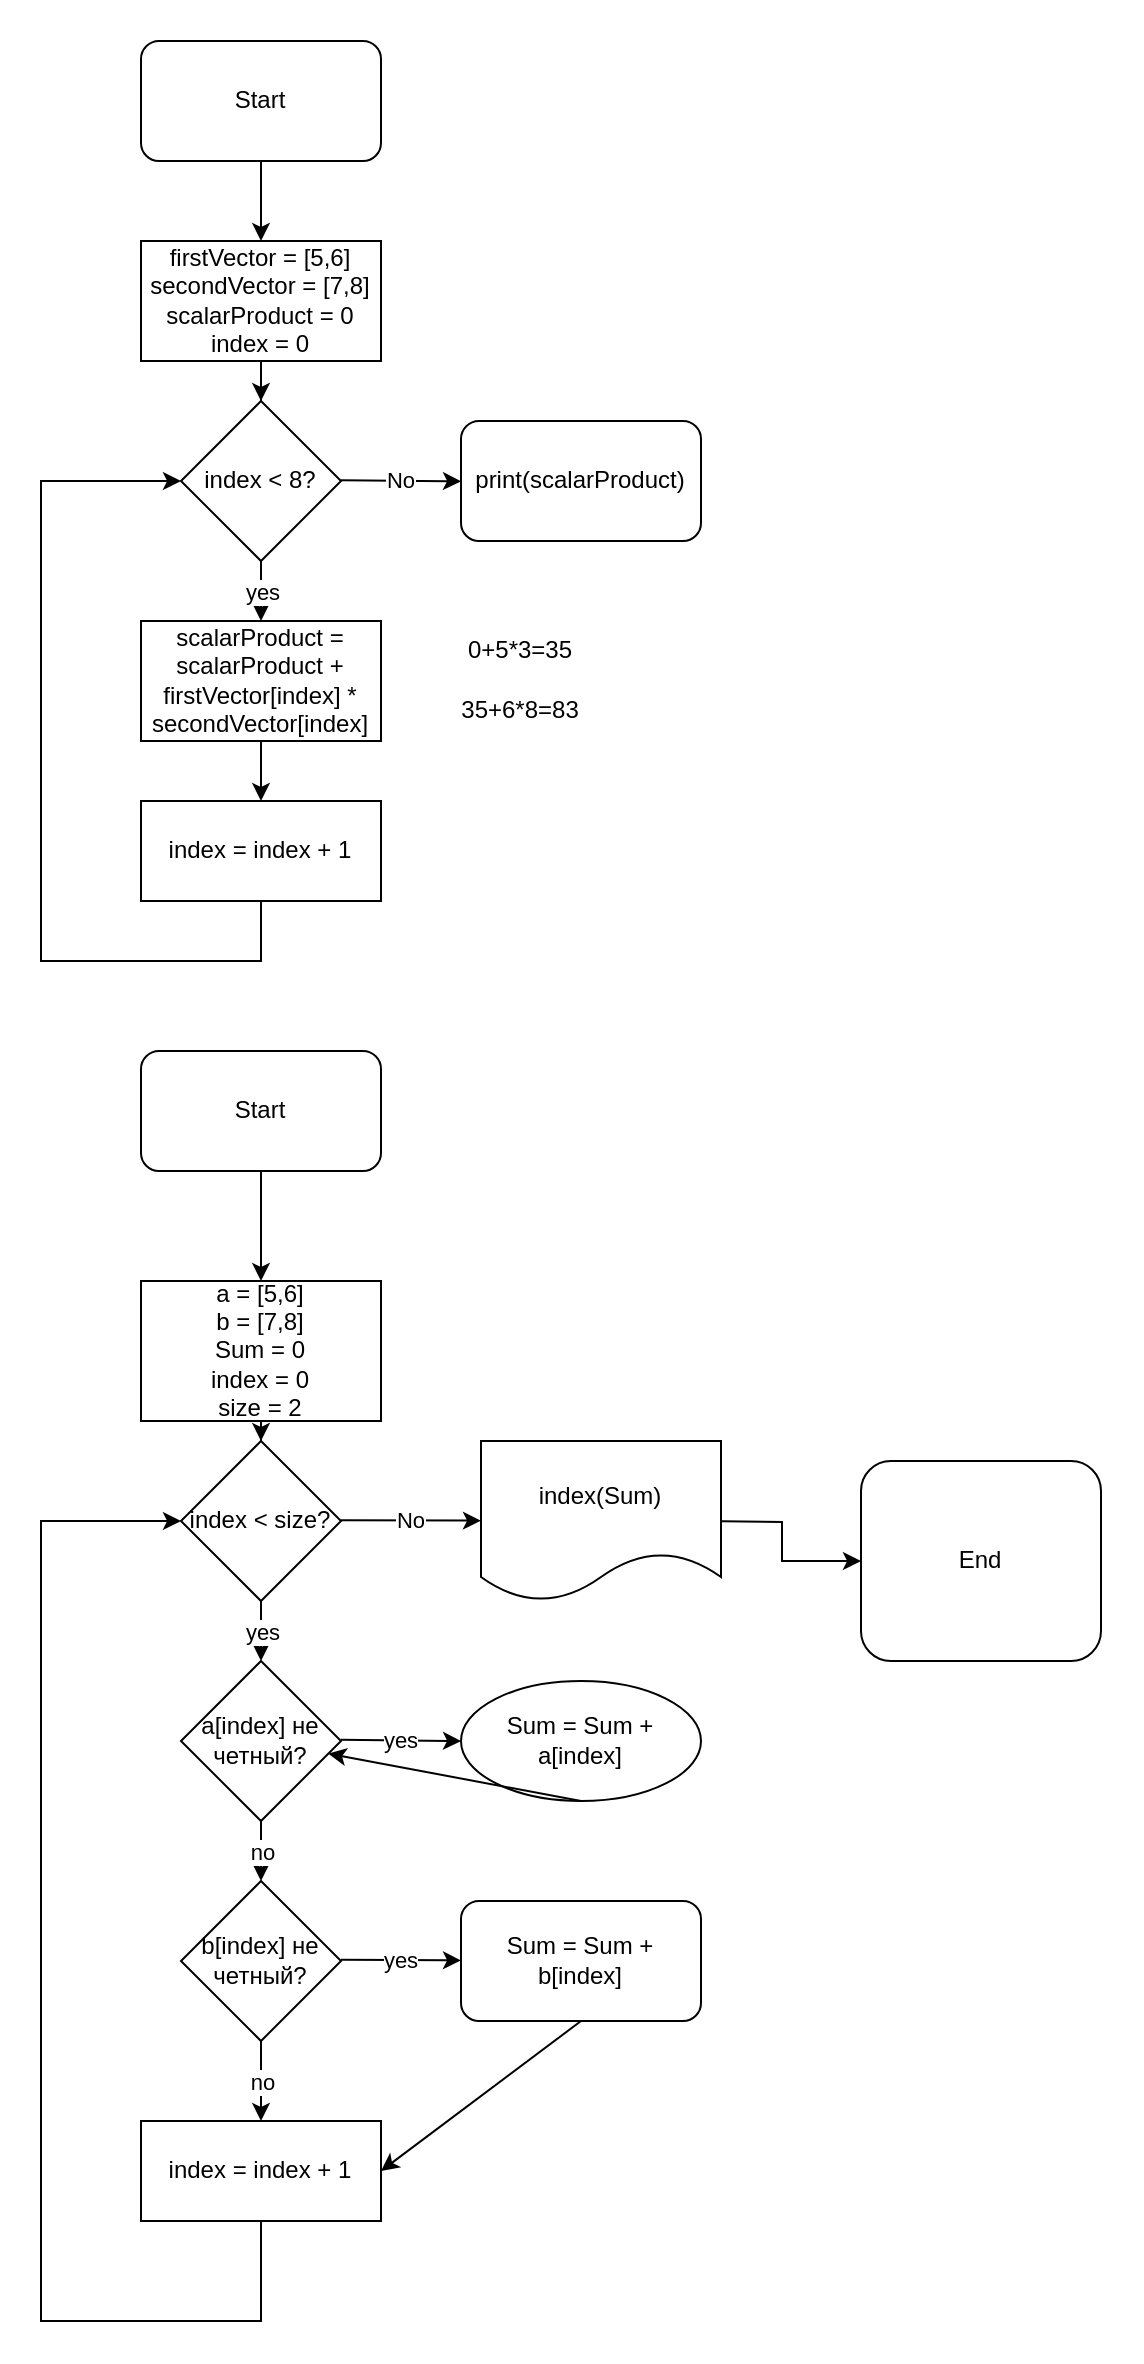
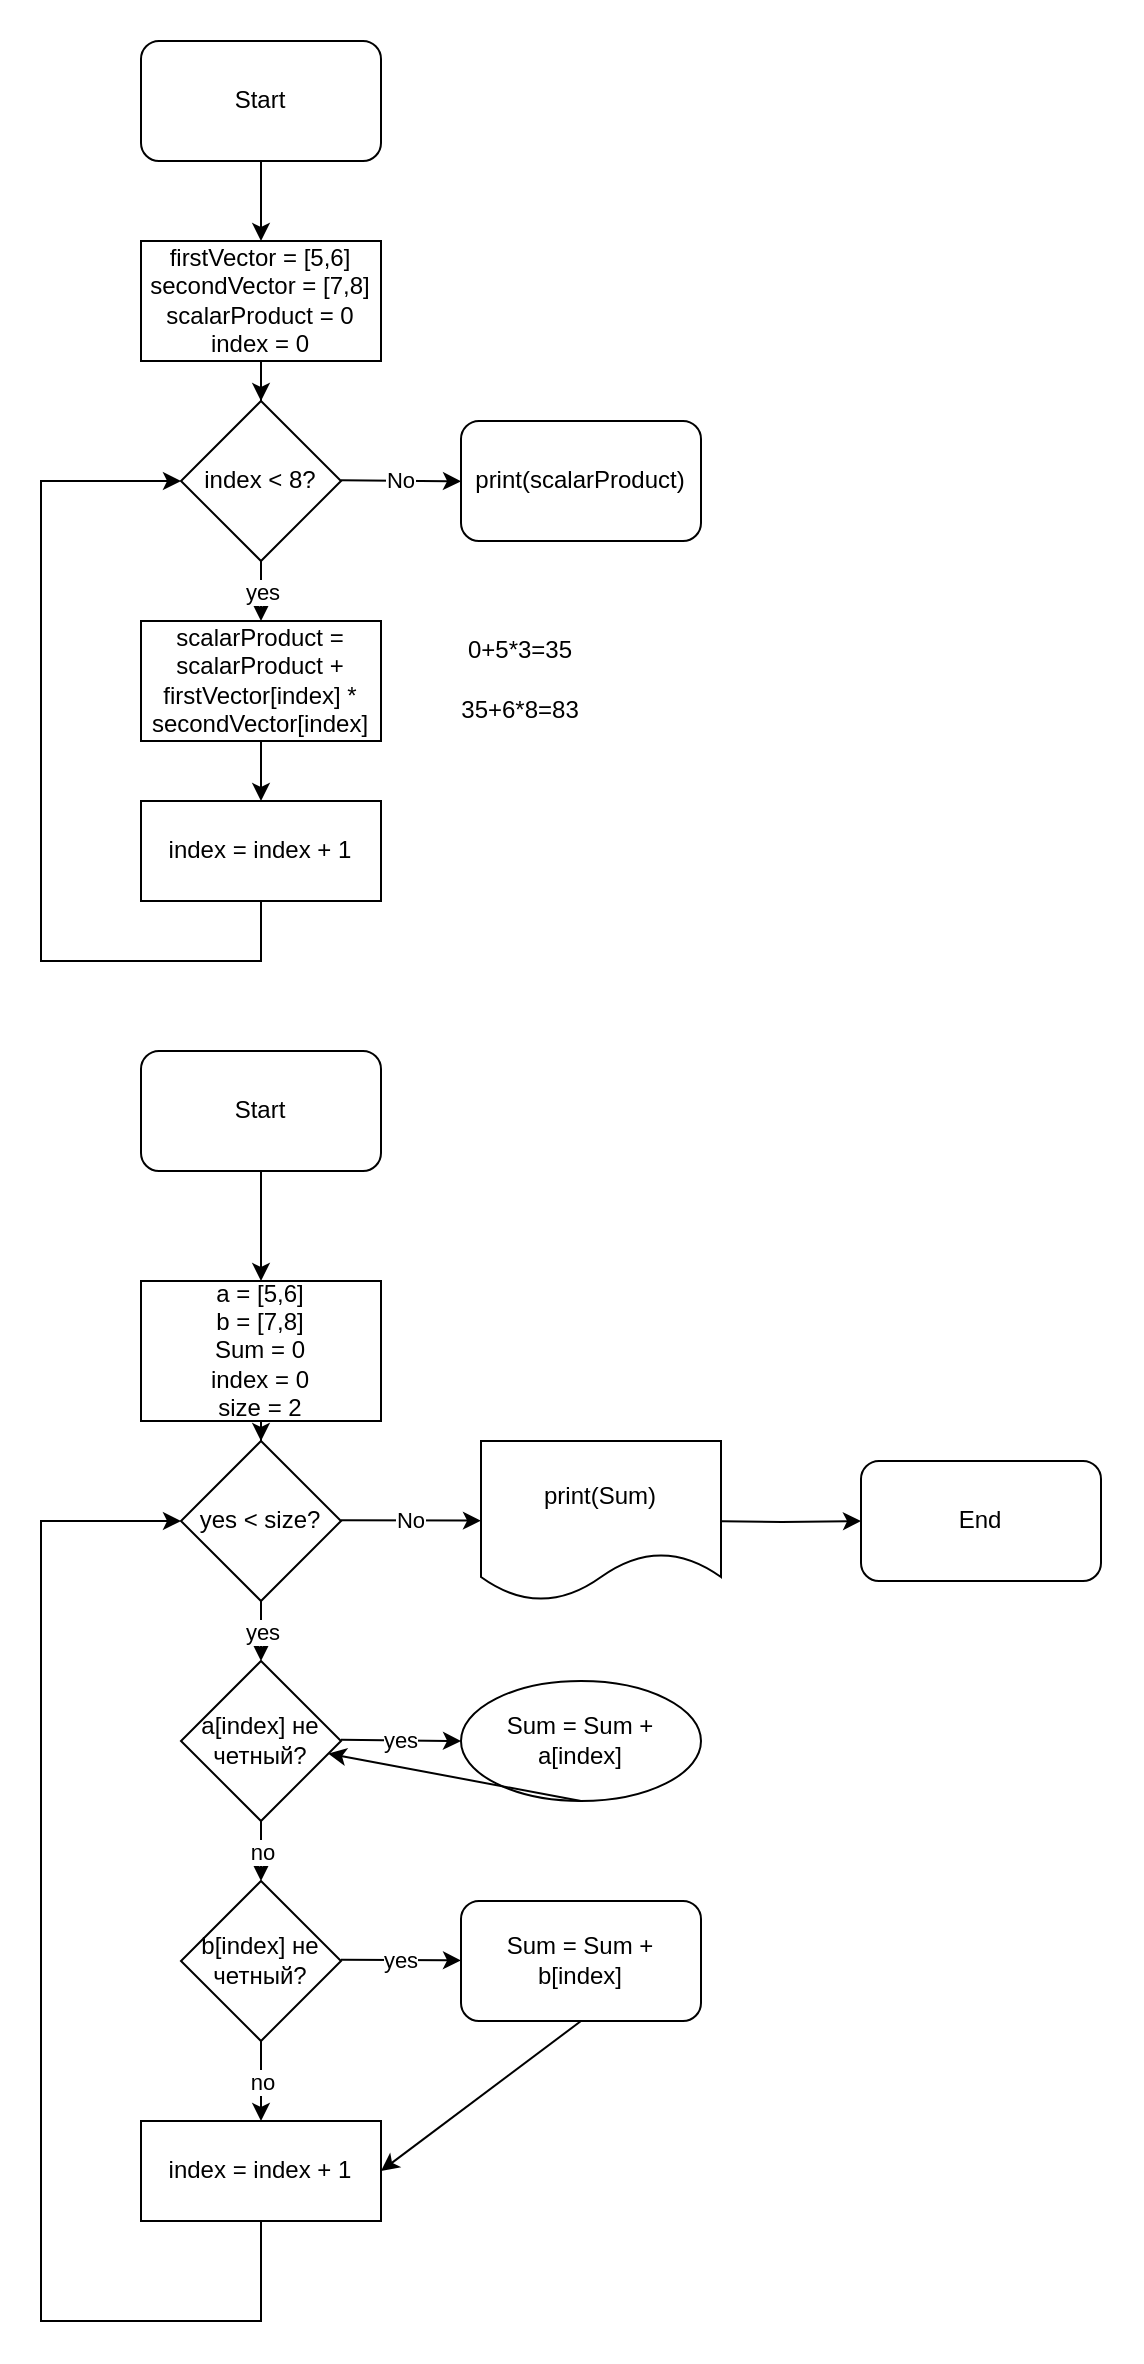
- <mxCell id="45" value="index(Sum)" style="shape=document;whiteSpace=wrap;html=1;boundedLbl=1;" vertex="1" parent="1"><mxGeometry x="240" y="720" width="120" height="80" as="geometry" /></mxCell>
+ <mxCell id="45" value="print(Sum)" style="shape=document;whiteSpace=wrap;html=1;boundedLbl=1;" vertex="1" parent="1"><mxGeometry x="240" y="720" width="120" height="80" as="geometry" /></mxCell>
- <mxCell id="22" value="index &amp;lt; size?" style="rhombus;whiteSpace=wrap;html=1;rounded=0;" parent="1" vertex="1"><mxGeometry x="90" y="720" width="80" height="80" as="geometry" /></mxCell>
+ <mxCell id="22" value="yes &amp;lt; size?" style="rhombus;whiteSpace=wrap;html=1;rounded=0;" parent="1" vertex="1"><mxGeometry x="90" y="720" width="80" height="80" as="geometry" /></mxCell>
- <mxCell id="44" value="End" style="whiteSpace=wrap;html=1;rounded=1;" parent="1" vertex="1"><mxGeometry x="430" y="730" width="120" height="100" as="geometry" /></mxCell>
+ <mxCell id="44" value="End" style="whiteSpace=wrap;html=1;rounded=1;" parent="1" vertex="1"><mxGeometry x="430" y="730" width="120" height="60" as="geometry" /></mxCell>
